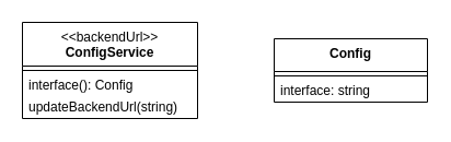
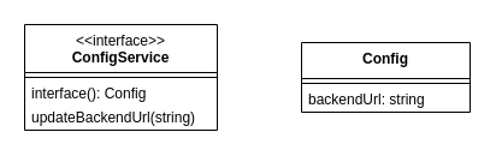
- <mxCell id="2" value="&amp;lt;&amp;lt;backendUrl&amp;gt;&amp;gt;&lt;br&gt;&lt;b&gt;ConfigService&lt;/b&gt;&lt;div&gt;&lt;br&gt;&lt;/div&gt;" style="swimlane;fontStyle=0;align=center;verticalAlign=top;childLayout=stackLayout;horizontal=1;startSize=40;horizontalStack=0;resizeParent=1;resizeParentMax=0;resizeLast=0;collapsible=0;marginBottom=0;html=1;whiteSpace=wrap;" vertex="1" parent="1"><mxGeometry x="20" y="20" width="160" height="88" as="geometry" /></mxCell>
+ <mxCell id="2" value="&amp;lt;&amp;lt;interface&amp;gt;&amp;gt;&lt;br&gt;&lt;b&gt;ConfigService&lt;/b&gt;&lt;div&gt;&lt;br&gt;&lt;/div&gt;" style="swimlane;fontStyle=0;align=center;verticalAlign=top;childLayout=stackLayout;horizontal=1;startSize=40;horizontalStack=0;resizeParent=1;resizeParentMax=0;resizeLast=0;collapsible=0;marginBottom=0;html=1;whiteSpace=wrap;" vertex="1" parent="1"><mxGeometry x="20" y="20" width="160" height="88" as="geometry" /></mxCell>
- <mxCell id="8" value="interface: string" style="text;html=1;strokeColor=none;fillColor=none;align=left;verticalAlign=middle;spacingLeft=4;spacingRight=4;overflow=hidden;rotatable=0;points=[[0,0.5],[1,0.5]];portConstraint=eastwest;whiteSpace=wrap;" vertex="1" parent="6"><mxGeometry y="38" width="140" height="20" as="geometry" /></mxCell>
+ <mxCell id="8" value="backendUrl: string" style="text;html=1;strokeColor=none;fillColor=none;align=left;verticalAlign=middle;spacingLeft=4;spacingRight=4;overflow=hidden;rotatable=0;points=[[0,0.5],[1,0.5]];portConstraint=eastwest;whiteSpace=wrap;" vertex="1" parent="6"><mxGeometry y="38" width="140" height="20" as="geometry" /></mxCell>
